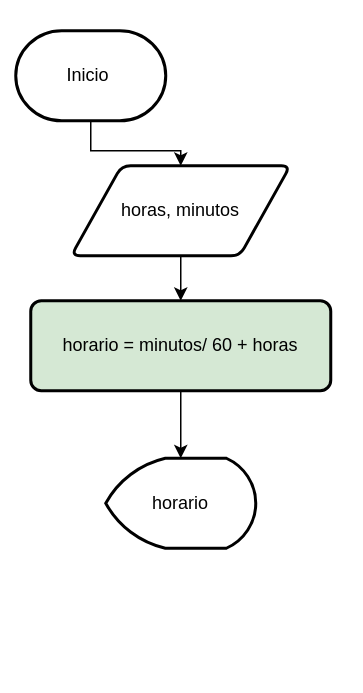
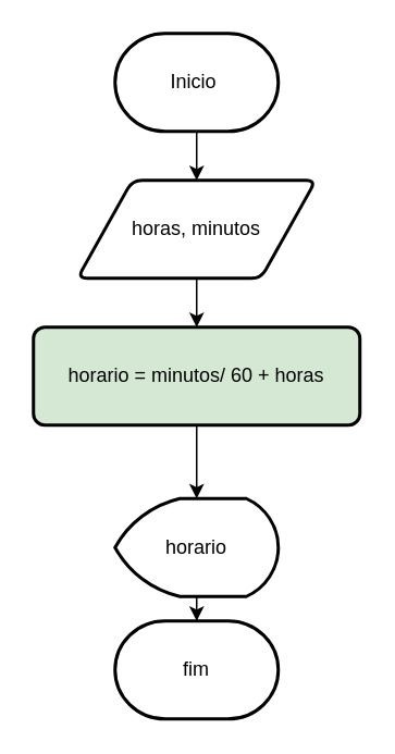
- <mxCell id="3" value="Inicio&amp;nbsp;" style="strokeWidth=2;html=1;shape=mxgraph.flowchart.terminator;whiteSpace=wrap;" vertex="1" parent="1"><mxGeometry x="10" y="20" width="100" height="60" as="geometry" /></mxCell>
+ <mxCell id="3" value="Inicio&amp;nbsp;" style="strokeWidth=2;html=1;shape=mxgraph.flowchart.terminator;whiteSpace=wrap;" vertex="1" parent="1"><mxGeometry x="70" width="100" height="60" as="geometry" y="20" /></mxCell>
+ <mxCell id="8" value="" style="edgeStyle=orthogonalEdgeStyle;rounded=0;orthogonalLoop=1;jettySize=auto;html=1;" edge="1" parent="1" source="9" target="10"><mxGeometry relative="1" as="geometry" /></mxCell>
+ <mxCell id="10" value="fim" style="strokeWidth=2;html=1;shape=mxgraph.flowchart.terminator;whiteSpace=wrap;" vertex="1" parent="1"><mxGeometry x="70" y="380" width="100" height="60" as="geometry" /></mxCell>
